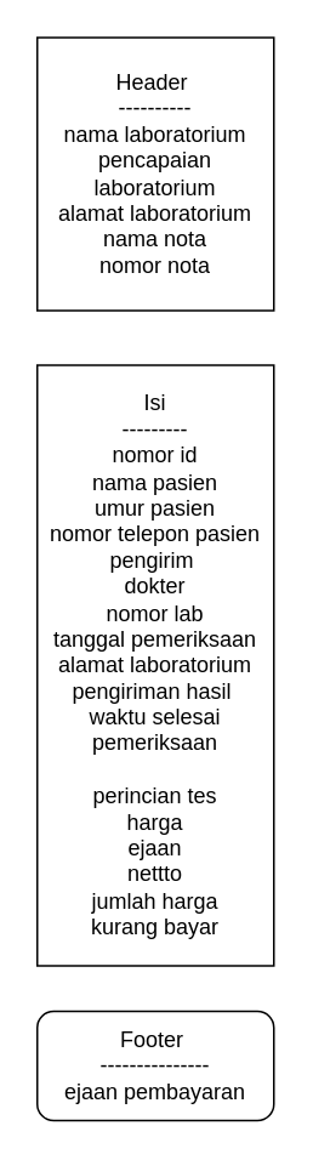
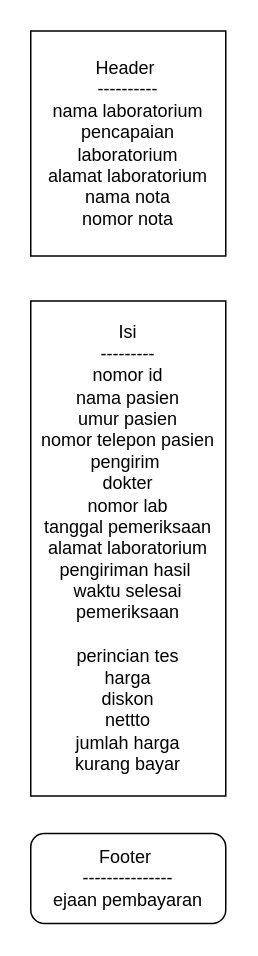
- <mxCell id="3" value="Isi&lt;br&gt;---------&lt;br&gt;nomor id&lt;br&gt;nama pasien&lt;br&gt;umur pasien&lt;br&gt;nomor telepon pasien&lt;br&gt;pengirim&amp;nbsp;&lt;br&gt;dokter&lt;br&gt;nomor lab&lt;br&gt;tanggal pemeriksaan&lt;br&gt;alamat laboratorium&lt;br&gt;pengiriman hasil&amp;nbsp;&lt;br&gt;waktu selesai pemeriksaan&lt;br&gt;&lt;br&gt;perincian tes&lt;br&gt;harga&lt;br&gt;ejaan&lt;br&gt;nettto&lt;br&gt;jumlah harga&lt;br&gt;kurang bayar" style="rounded=0;whiteSpace=wrap;html=1;" vertex="1" parent="1"><mxGeometry x="20" y="200" width="130" height="330" as="geometry" /></mxCell>
+ <mxCell id="3" value="Isi&lt;br&gt;---------&lt;br&gt;nomor id&lt;br&gt;nama pasien&lt;br&gt;umur pasien&lt;br&gt;nomor telepon pasien&lt;br&gt;pengirim&amp;nbsp;&lt;br&gt;dokter&lt;br&gt;nomor lab&lt;br&gt;tanggal pemeriksaan&lt;br&gt;alamat laboratorium&lt;br&gt;pengiriman hasil&amp;nbsp;&lt;br&gt;waktu selesai pemeriksaan&lt;br&gt;&lt;br&gt;perincian tes&lt;br&gt;harga&lt;br&gt;diskon&lt;br&gt;nettto&lt;br&gt;jumlah harga&lt;br&gt;kurang bayar" style="rounded=0;whiteSpace=wrap;html=1;" vertex="1" parent="1"><mxGeometry x="20" y="200" width="130" height="330" as="geometry" /></mxCell>
